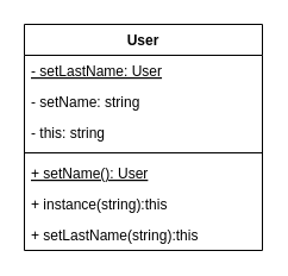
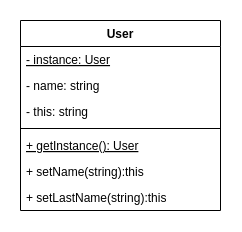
- <mxCell id="3" value="- setLastName: User" style="text;strokeColor=none;fillColor=none;align=left;verticalAlign=top;spacingLeft=4;spacingRight=4;overflow=hidden;rotatable=0;points=[[0,0.5],[1,0.5]];portConstraint=eastwest;fontStyle=4" parent="2" vertex="1"><mxGeometry y="26" width="200" height="26" as="geometry" /></mxCell>
+ <mxCell id="3" value="- instance: User" style="text;strokeColor=none;fillColor=none;align=left;verticalAlign=top;spacingLeft=4;spacingRight=4;overflow=hidden;rotatable=0;points=[[0,0.5],[1,0.5]];portConstraint=eastwest;fontStyle=4" parent="2" vertex="1"><mxGeometry y="26" width="200" height="26" as="geometry" /></mxCell>
- <mxCell id="4" value="- setName: string" style="text;strokeColor=none;fillColor=none;align=left;verticalAlign=top;spacingLeft=4;spacingRight=4;overflow=hidden;rotatable=0;points=[[0,0.5],[1,0.5]];portConstraint=eastwest;fontStyle=0" parent="2" vertex="1"><mxGeometry y="52" width="200" height="26" as="geometry" /></mxCell>
+ <mxCell id="4" value="- name: string" style="text;strokeColor=none;fillColor=none;align=left;verticalAlign=top;spacingLeft=4;spacingRight=4;overflow=hidden;rotatable=0;points=[[0,0.5],[1,0.5]];portConstraint=eastwest;fontStyle=0" parent="2" vertex="1"><mxGeometry y="52" width="200" height="26" as="geometry" /></mxCell>
- <mxCell id="7" value="+ setName(): User" style="text;strokeColor=none;fillColor=none;align=left;verticalAlign=top;spacingLeft=4;spacingRight=4;overflow=hidden;rotatable=0;points=[[0,0.5],[1,0.5]];portConstraint=eastwest;fontStyle=4" parent="2" vertex="1"><mxGeometry y="112" width="200" height="26" as="geometry" /></mxCell>
+ <mxCell id="7" value="+ getInstance(): User" style="text;strokeColor=none;fillColor=none;align=left;verticalAlign=top;spacingLeft=4;spacingRight=4;overflow=hidden;rotatable=0;points=[[0,0.5],[1,0.5]];portConstraint=eastwest;fontStyle=4" parent="2" vertex="1"><mxGeometry y="112" width="200" height="26" as="geometry" /></mxCell>
- <mxCell id="8" value="+ instance(string):this" style="text;strokeColor=none;fillColor=none;align=left;verticalAlign=top;spacingLeft=4;spacingRight=4;overflow=hidden;rotatable=0;points=[[0,0.5],[1,0.5]];portConstraint=eastwest;" parent="2" vertex="1"><mxGeometry y="138" width="200" height="26" as="geometry" /></mxCell>
+ <mxCell id="8" value="+ setName(string):this" style="text;strokeColor=none;fillColor=none;align=left;verticalAlign=top;spacingLeft=4;spacingRight=4;overflow=hidden;rotatable=0;points=[[0,0.5],[1,0.5]];portConstraint=eastwest;" parent="2" vertex="1"><mxGeometry y="138" width="200" height="26" as="geometry" /></mxCell>
